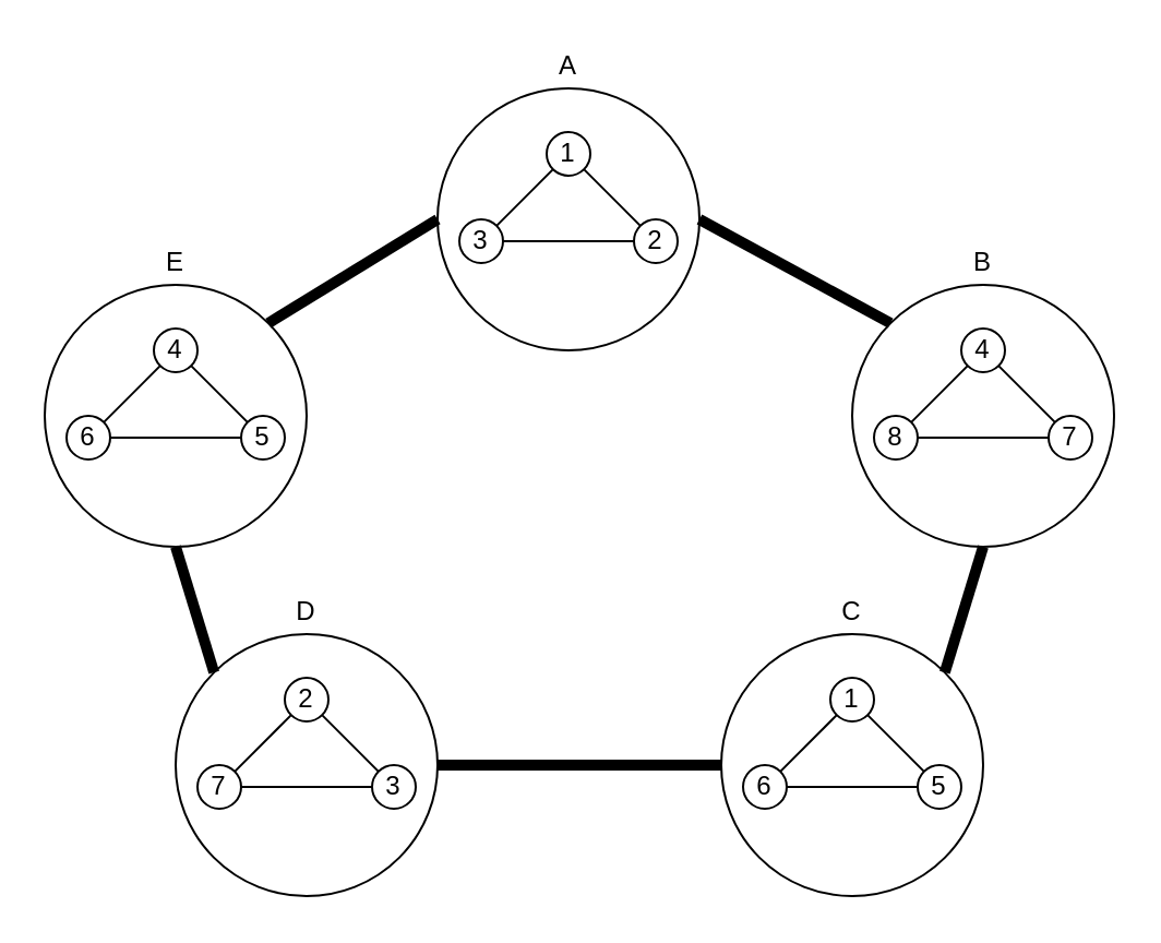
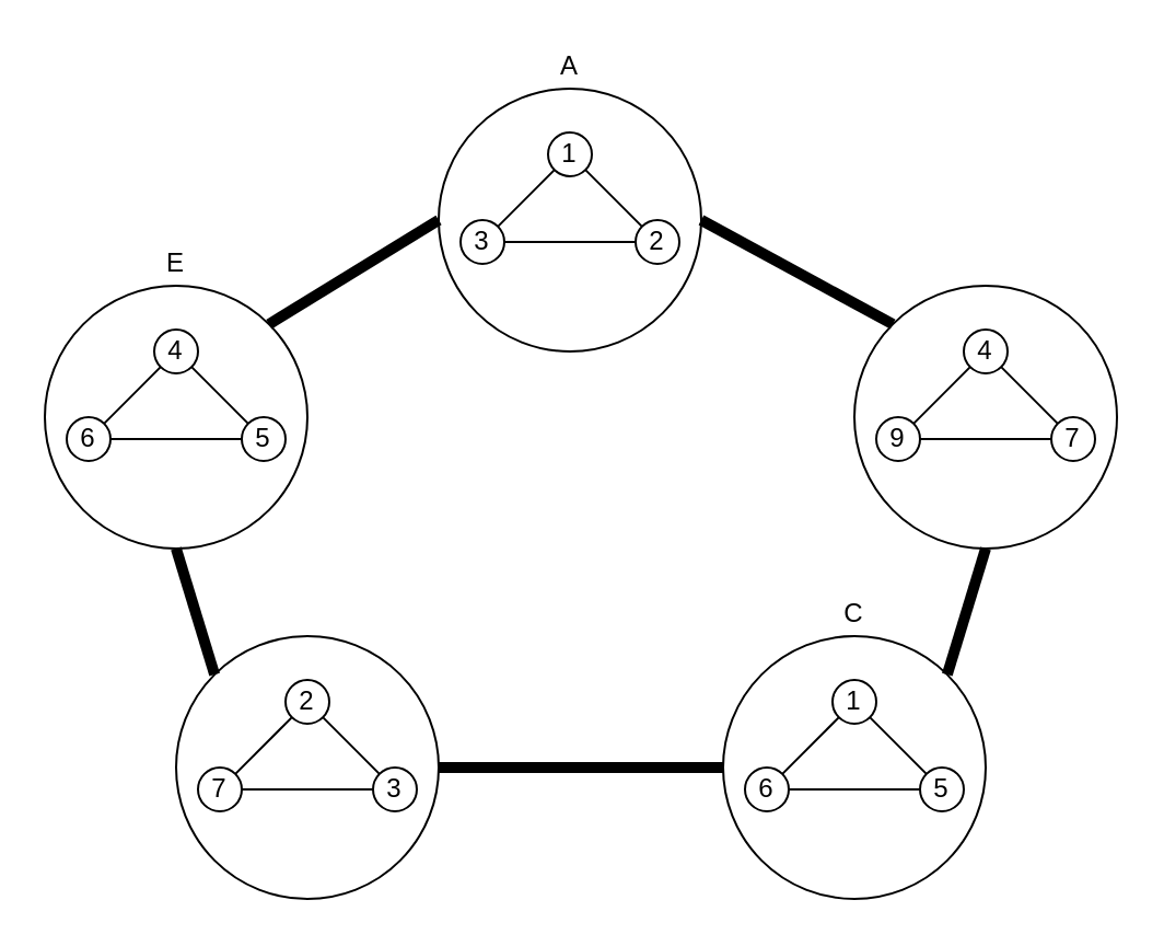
- <mxCell id="46" value="B" style="text;html=1;strokeColor=none;fillColor=none;align=center;verticalAlign=middle;whiteSpace=wrap;rounded=0;" vertex="1" parent="1"><mxGeometry x="430" y="110" width="40" height="20" as="geometry" /></mxCell>
- <mxCell id="44" value="8" style="ellipse;whiteSpace=wrap;html=1;aspect=fixed;" vertex="1" parent="1"><mxGeometry x="400" y="190" width="20" height="20" as="geometry" /></mxCell>
+ <mxCell id="44" value="9" style="ellipse;whiteSpace=wrap;html=1;aspect=fixed;" vertex="1" parent="1"><mxGeometry x="400" y="190" width="20" height="20" as="geometry" /></mxCell>
- <mxCell id="30" value="D" style="text;html=1;strokeColor=none;fillColor=none;align=center;verticalAlign=middle;whiteSpace=wrap;rounded=0;" vertex="1" parent="1"><mxGeometry x="120" y="270" width="40" height="20" as="geometry" /></mxCell>
